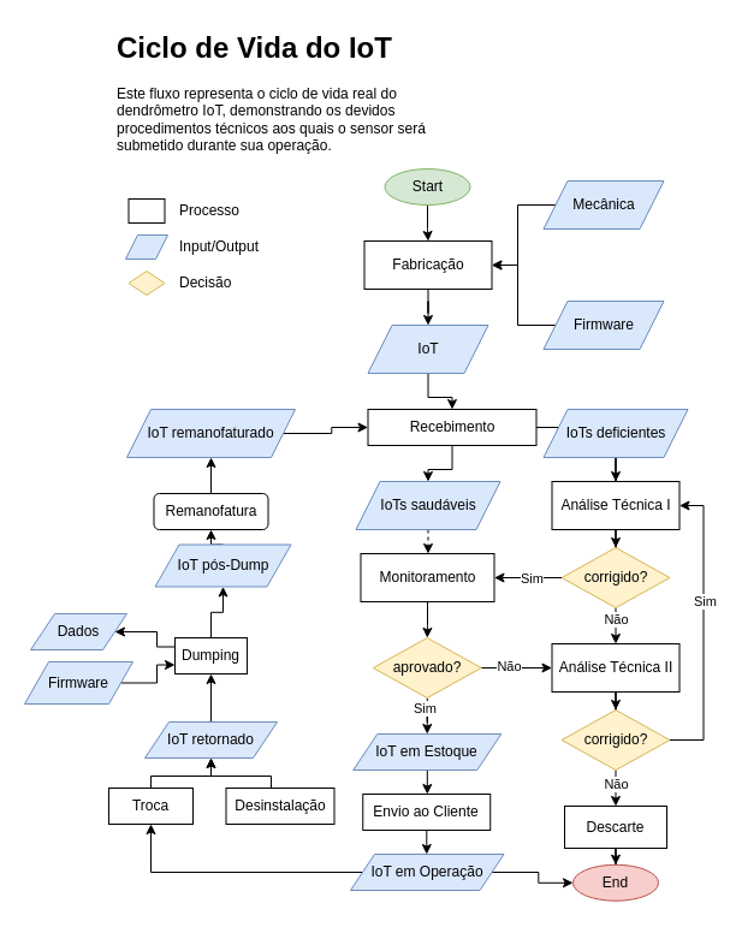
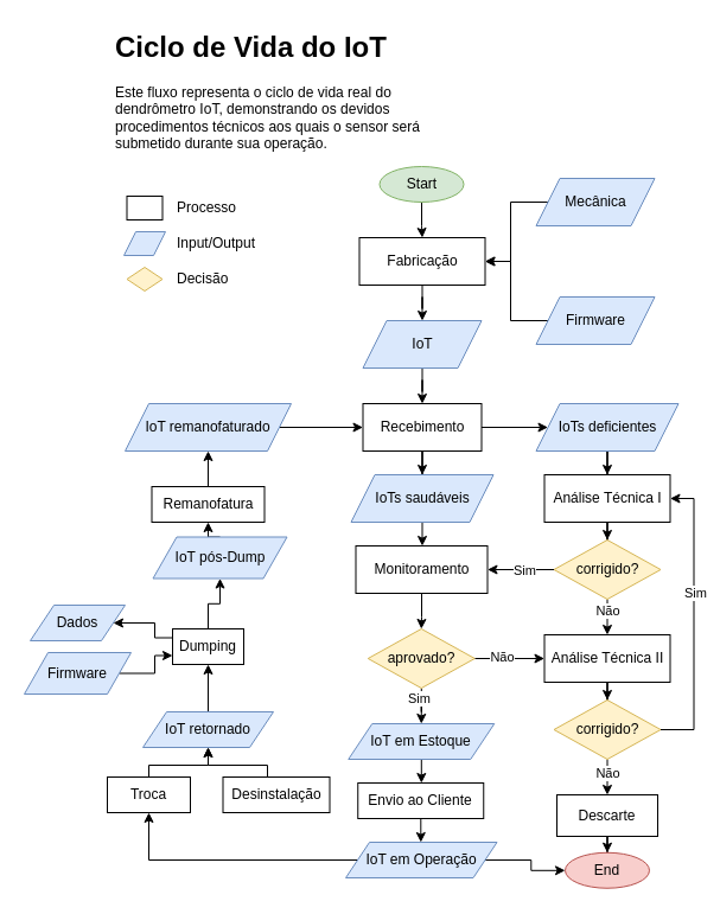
- <mxCell id="14" value="Recebimento" style="rounded=0;whiteSpace=wrap;html=1;" parent="1" vertex="1"><mxGeometry x="305.5" y="340" width="140" height="30" as="geometry" /></mxCell>
+ <mxCell id="14" value="Recebimento" style="rounded=0;whiteSpace=wrap;html=1;" parent="1" vertex="1"><mxGeometry x="305.5" y="340" width="100" height="40" as="geometry" /></mxCell>
- <mxCell id="52" value="Remanofatura" style="whiteSpace=wrap;html=1;rounded=1;" parent="1" vertex="1"><mxGeometry x="127.5" y="410" width="95" height="30" as="geometry" /></mxCell>
+ <mxCell id="52" value="Remanofatura" style="rounded=0;whiteSpace=wrap;html=1;" parent="1" vertex="1"><mxGeometry x="127.5" y="410" width="95" height="30" as="geometry" /></mxCell>
- <mxCell id="19" value="" style="edgeStyle=orthogonalEdgeStyle;rounded=0;orthogonalLoop=1;jettySize=auto;html=1;dashed=1;" parent="1" source="20" target="22" edge="1"><mxGeometry relative="1" as="geometry" /></mxCell>
+ <mxCell id="19" value="" style="edgeStyle=orthogonalEdgeStyle;rounded=0;orthogonalLoop=1;jettySize=auto;html=1;" parent="1" source="20" target="22" edge="1"><mxGeometry relative="1" as="geometry" /></mxCell>
